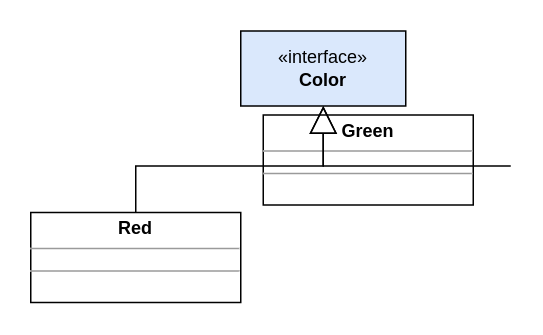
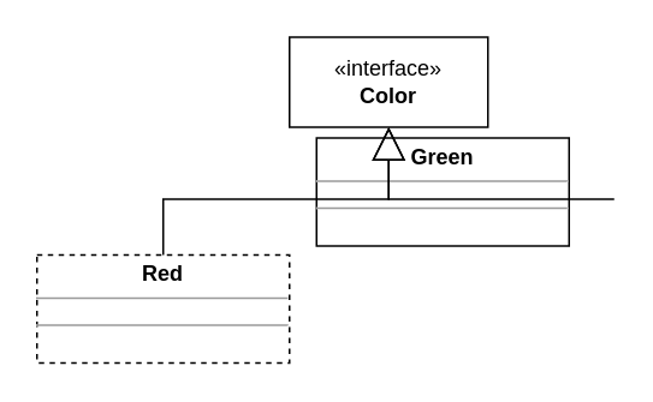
- <mxCell id="2" value="«interface»&lt;br&gt;&lt;b&gt;Color&lt;/b&gt;" style="html=1;whiteSpace=wrap;fillColor=#dae8fc;" vertex="1" parent="1"><mxGeometry x="160" y="20" width="110" height="50" as="geometry" /></mxCell>
+ <mxCell id="2" value="«interface»&lt;br&gt;&lt;b&gt;Color&lt;/b&gt;" style="html=1;whiteSpace=wrap;" vertex="1" parent="1"><mxGeometry x="160" y="20" width="110" height="50" as="geometry" /></mxCell>
- <mxCell id="3" value="&lt;p style=&quot;margin:0px;margin-top:4px;text-align:center;&quot;&gt;&lt;b&gt;Red&lt;/b&gt;&lt;br&gt;&lt;/p&gt;&lt;hr size=&quot;1&quot;&gt;&lt;div style=&quot;height:2px;&quot;&gt;&lt;/div&gt;&lt;hr size=&quot;1&quot;&gt;&lt;div style=&quot;height:2px;&quot;&gt;&lt;/div&gt;" style="verticalAlign=top;align=left;overflow=fill;fontSize=12;fontFamily=Helvetica;html=1;whiteSpace=wrap;" vertex="1" parent="1"><mxGeometry x="20" y="141" width="140" height="60" as="geometry" /></mxCell>
+ <mxCell id="3" value="&lt;p style=&quot;margin:0px;margin-top:4px;text-align:center;&quot;&gt;&lt;b&gt;Red&lt;/b&gt;&lt;br&gt;&lt;/p&gt;&lt;hr size=&quot;1&quot;&gt;&lt;div style=&quot;height:2px;&quot;&gt;&lt;/div&gt;&lt;hr size=&quot;1&quot;&gt;&lt;div style=&quot;height:2px;&quot;&gt;&lt;/div&gt;" style="verticalAlign=top;align=left;overflow=fill;fontSize=12;fontFamily=Helvetica;html=1;whiteSpace=wrap;dashed=1;" vertex="1" parent="1"><mxGeometry x="20" y="141" width="140" height="60" as="geometry" /></mxCell>
